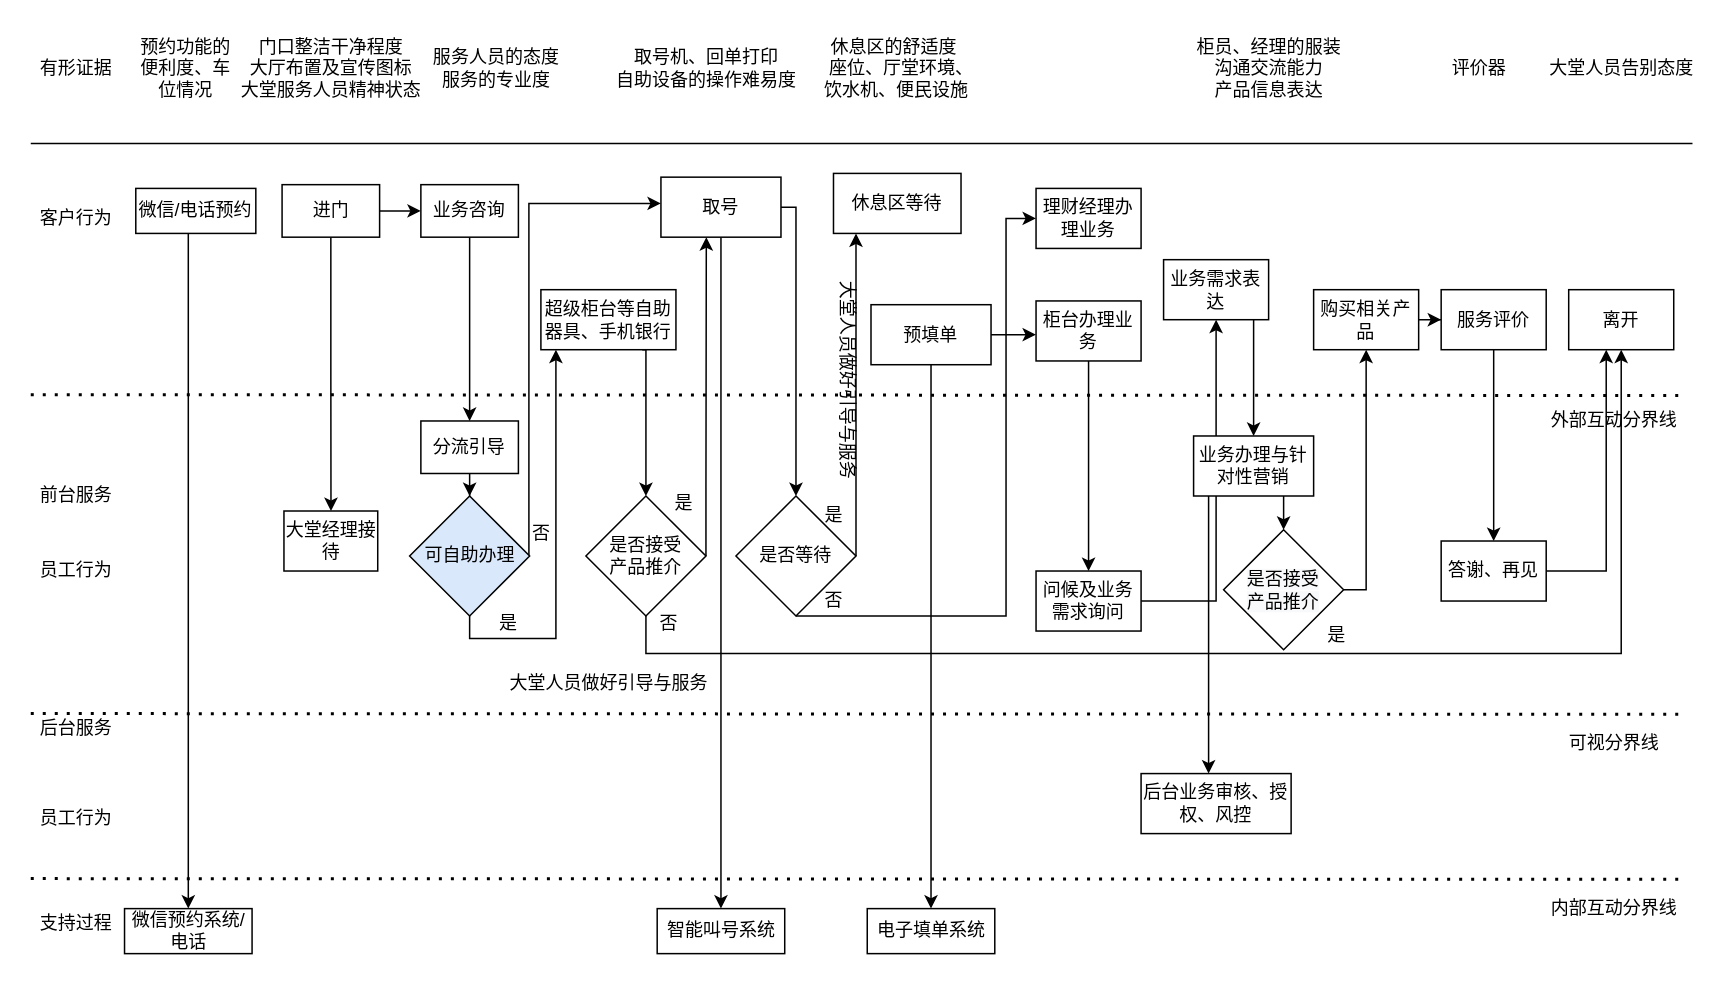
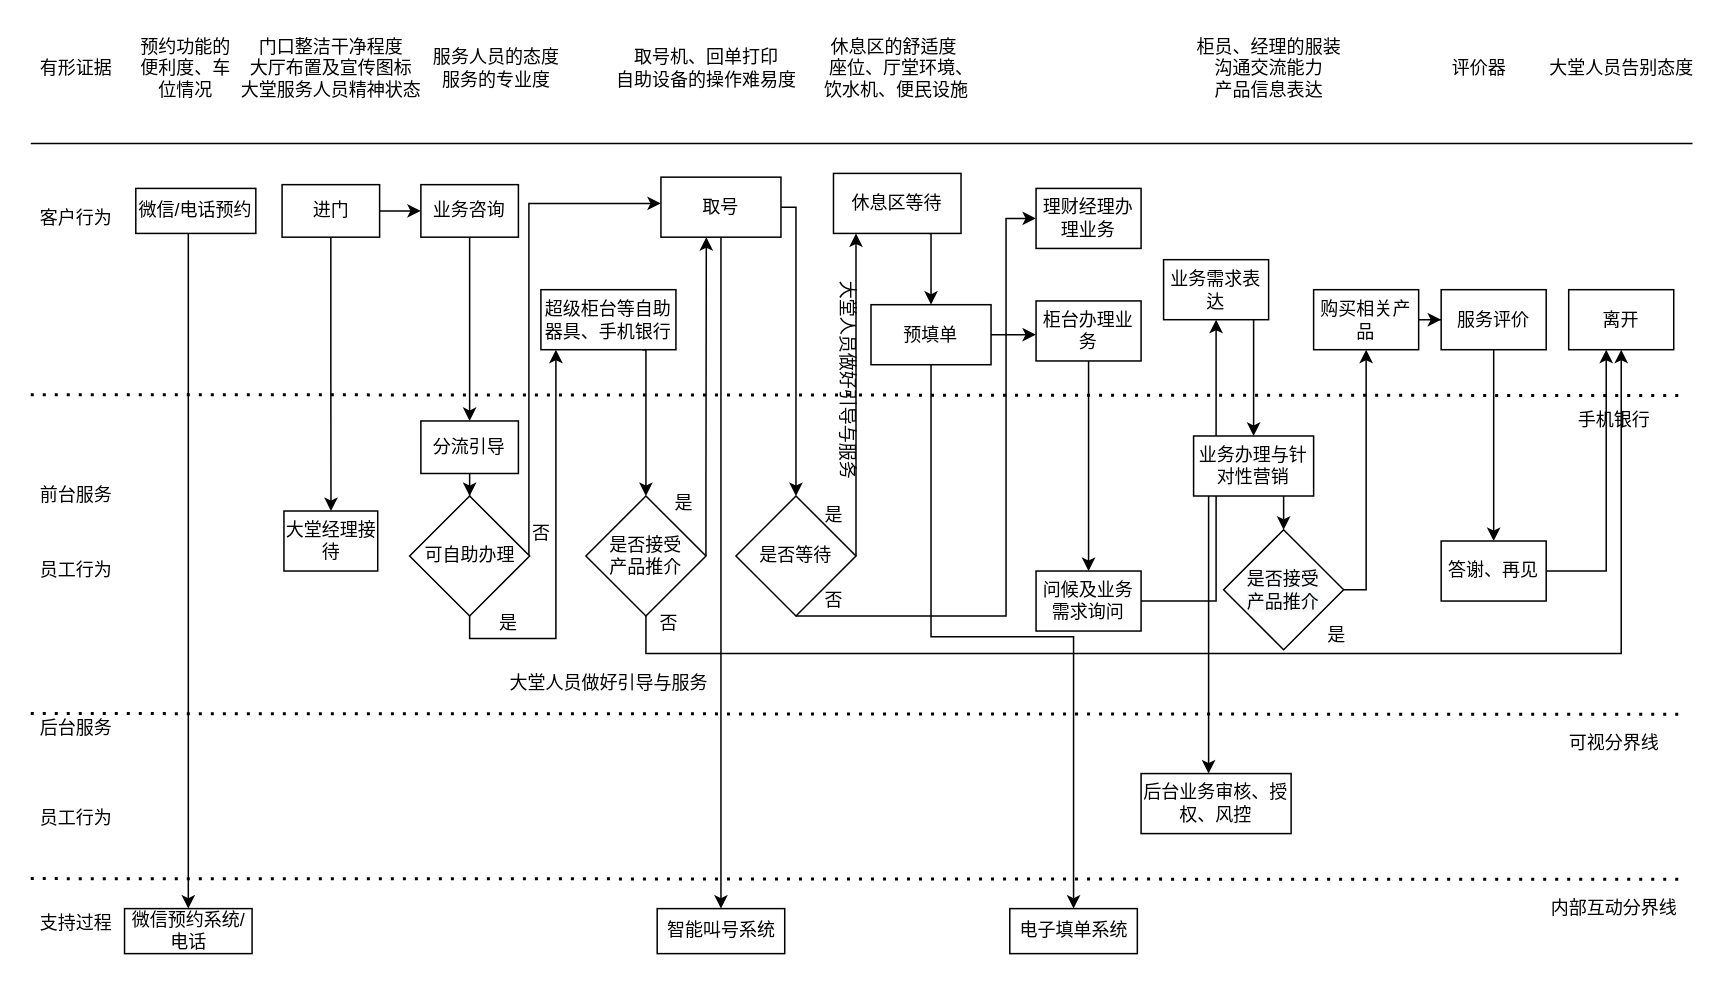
+ <mxCell id="32" style="edgeStyle=orthogonalEdgeStyle;rounded=0;orthogonalLoop=1;jettySize=auto;html=1;exitX=0.75;exitY=1;exitDx=0;exitDy=0;entryX=0.5;entryY=0;entryDx=0;entryDy=0;" parent="1" source="33" target="60" edge="1"><mxGeometry relative="1" as="geometry"><Array as="points"><mxPoint x="620" y="155" /></Array></mxGeometry></mxCell>
- <mxCell id="83" value="外部互动分界线" style="text;html=1;align=center;verticalAlign=middle;resizable=0;points=[];autosize=1;" vertex="1" parent="1"><mxGeometry x="1025" y="270" width="100" height="20" as="geometry" /></mxCell>
+ <mxCell id="83" value="手机银行" style="text;html=1;align=center;verticalAlign=middle;resizable=0;points=[];autosize=1;" vertex="1" parent="1"><mxGeometry x="1025" y="270" width="100" height="20" as="geometry" /></mxCell>
- <mxCell id="17" value="可自助办理" style="rhombus;whiteSpace=wrap;html=1;fillColor=#dae8fc;" parent="1" vertex="1"><mxGeometry x="272.5" y="330" width="80" height="80" as="geometry" /></mxCell>
+ <mxCell id="17" value="可自助办理" style="rhombus;whiteSpace=wrap;html=1;" parent="1" vertex="1"><mxGeometry x="272.5" y="330" width="80" height="80" as="geometry" /></mxCell>
- <mxCell id="61" value="电子填单系统" style="whiteSpace=wrap;html=1;" parent="1" vertex="1"><mxGeometry x="577.5" y="605" width="85" height="30" as="geometry" /></mxCell>
+ <mxCell id="61" value="电子填单系统" style="whiteSpace=wrap;html=1;" parent="1" vertex="1"><mxGeometry x="672.5" y="605" width="85" height="30" as="geometry" /></mxCell>
